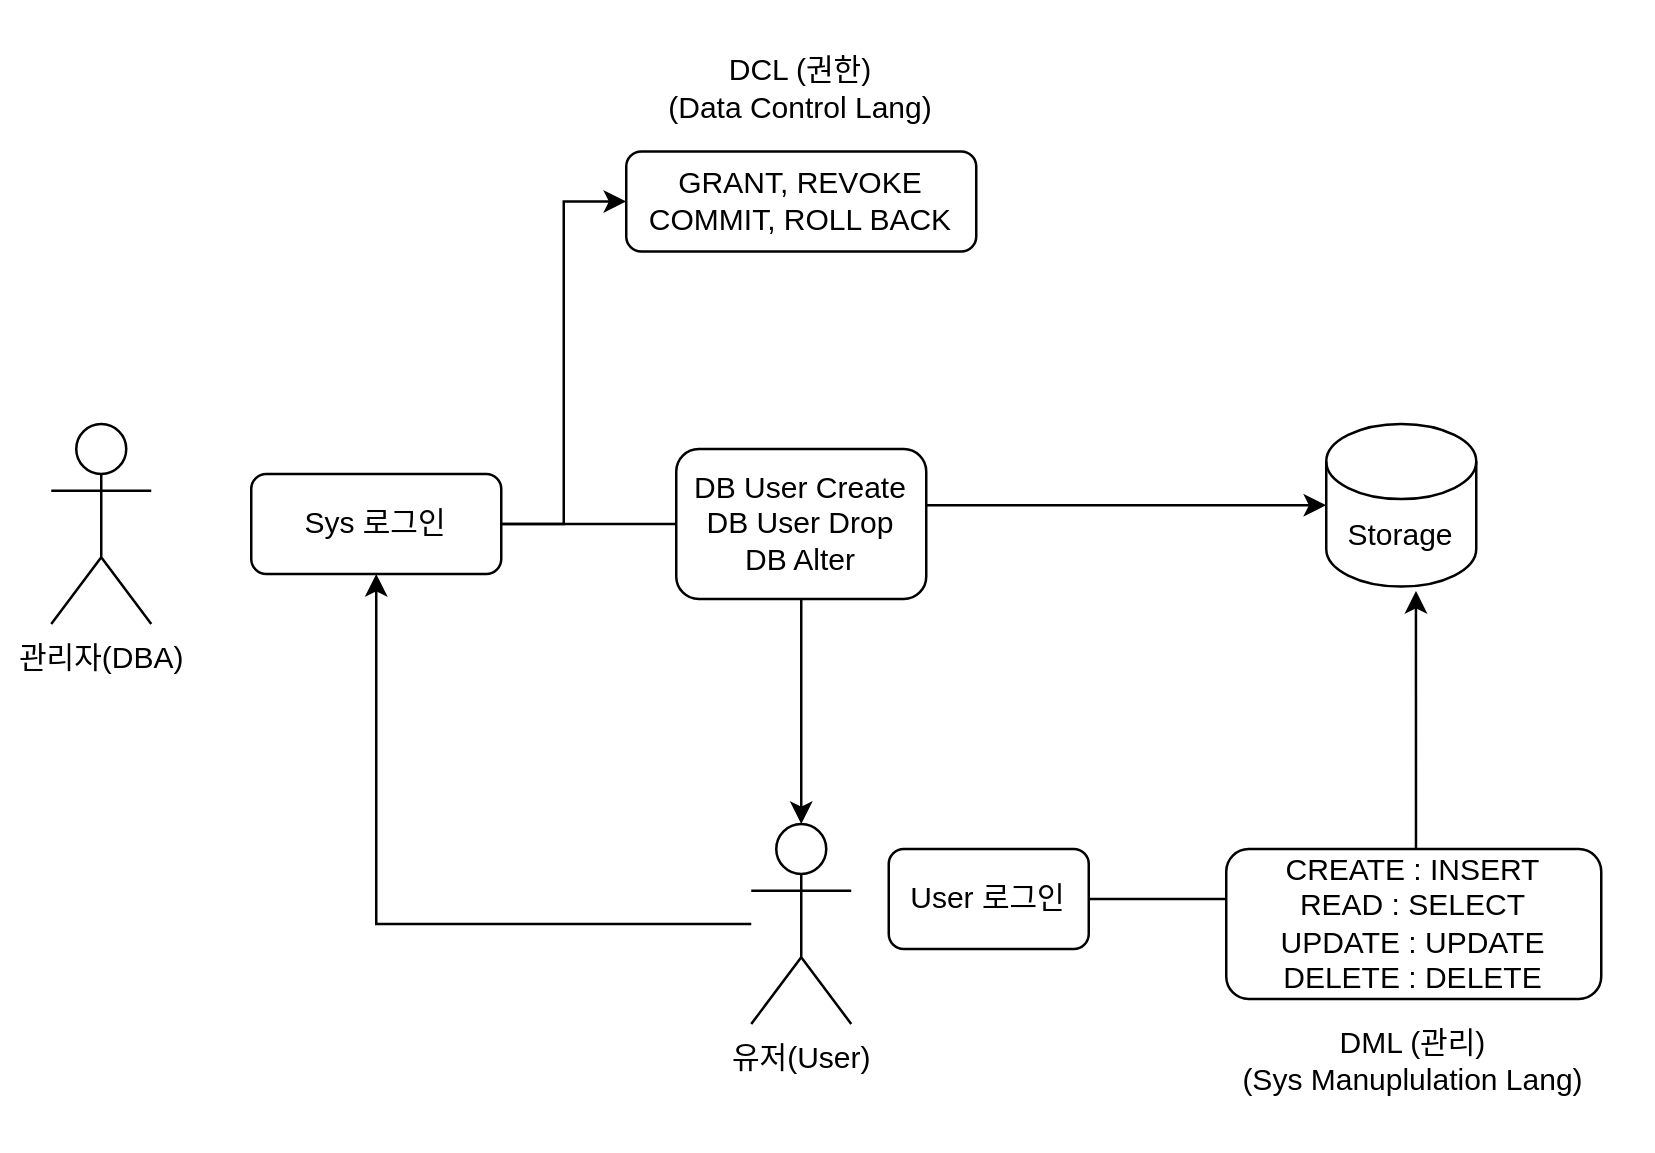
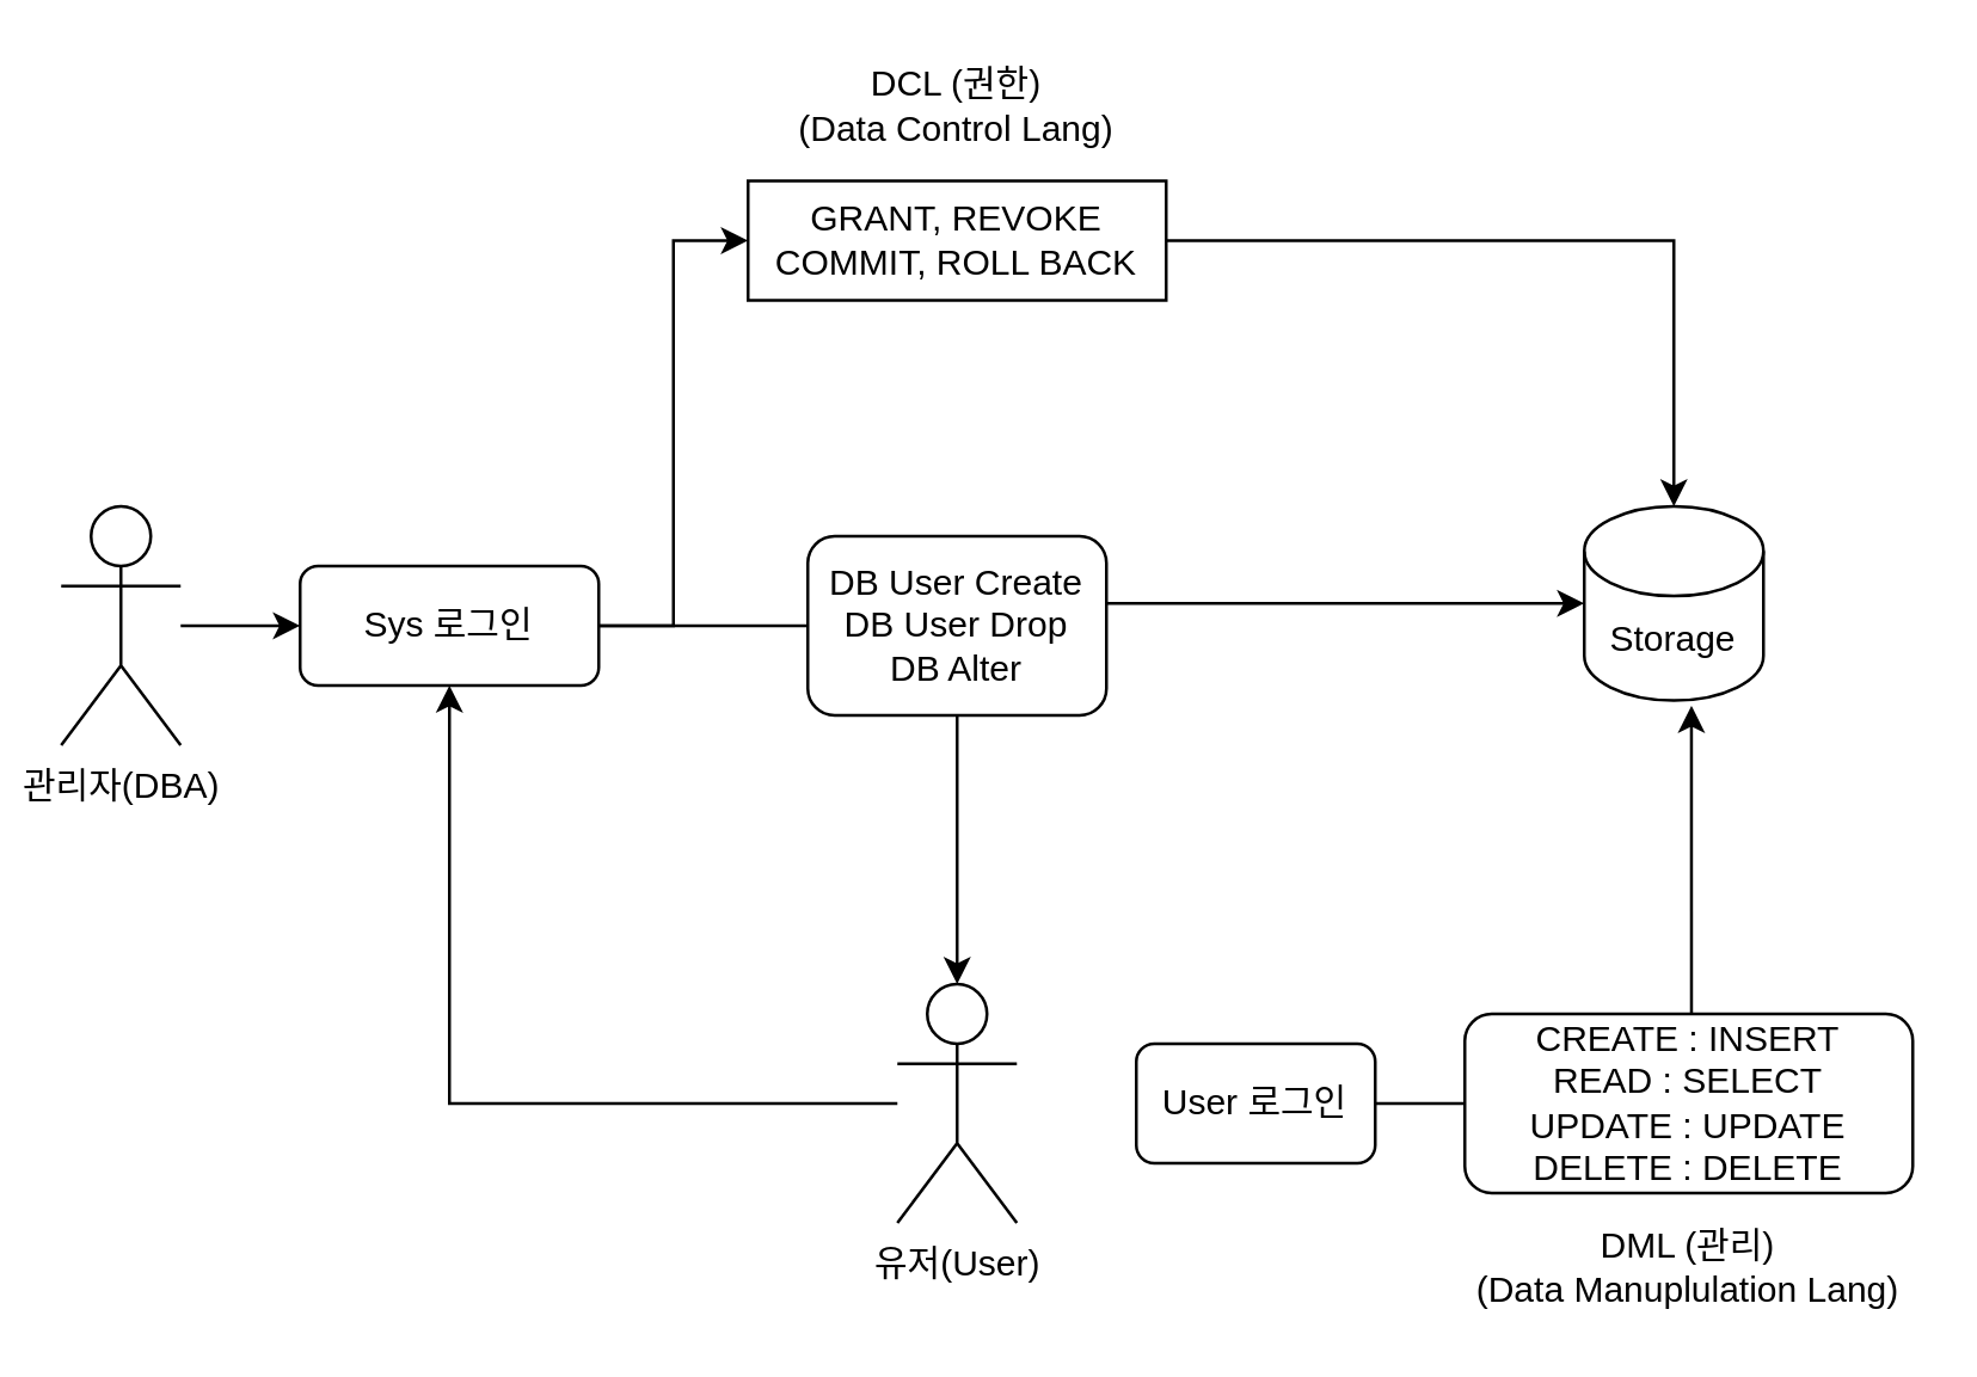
- <mxCell id="17" value="GRANT, REVOKE&lt;br&gt;COMMIT,&amp;nbsp;ROLL BACK" style="rounded=1;whiteSpace=wrap;html=1;" vertex="1" parent="1"><mxGeometry x="250" y="60" width="140" height="40" as="geometry" /></mxCell>
+ <mxCell id="17" value="GRANT, REVOKE&lt;br&gt;COMMIT,&amp;nbsp;ROLL BACK" style="whiteSpace=wrap;html=1;rounded=0;" vertex="1" parent="1"><mxGeometry x="250" y="60" width="140" height="40" as="geometry" /></mxCell>
+ <mxCell id="16" style="edgeStyle=orthogonalEdgeStyle;rounded=0;orthogonalLoop=1;jettySize=auto;html=1;entryX=0.5;entryY=0;entryDx=0;entryDy=0;entryPerimeter=0;" edge="1" parent="1" source="17" target="4"><mxGeometry relative="1" as="geometry" /></mxCell>
+ <mxCell id="2" style="edgeStyle=orthogonalEdgeStyle;rounded=0;orthogonalLoop=1;jettySize=auto;html=1;entryX=0;entryY=0.5;entryDx=0;entryDy=0;" edge="1" parent="1" source="3" target="7"><mxGeometry relative="1" as="geometry" /></mxCell>
- <mxCell id="13" value="User 로그인" style="rounded=1;whiteSpace=wrap;html=1;" vertex="1" parent="1"><mxGeometry x="355" y="339" width="80" height="40" as="geometry" /></mxCell>
+ <mxCell id="13" value="User 로그인" style="rounded=1;whiteSpace=wrap;html=1;" vertex="1" parent="1"><mxGeometry x="380" y="349" width="80" height="40" as="geometry" /></mxCell>
- <mxCell id="15" value="DML (관리)&lt;br&gt;(Sys Manuplulation Lang)" style="text;html=1;strokeColor=none;fillColor=none;align=center;verticalAlign=middle;whiteSpace=wrap;rounded=0;" vertex="1" parent="1"><mxGeometry x="490" y="409" width="150" height="30" as="geometry" /></mxCell>
+ <mxCell id="15" value="DML (관리)&lt;br&gt;(Data Manuplulation Lang)" style="text;html=1;strokeColor=none;fillColor=none;align=center;verticalAlign=middle;whiteSpace=wrap;rounded=0;" vertex="1" parent="1"><mxGeometry x="490" y="409" width="150" height="30" as="geometry" /></mxCell>
